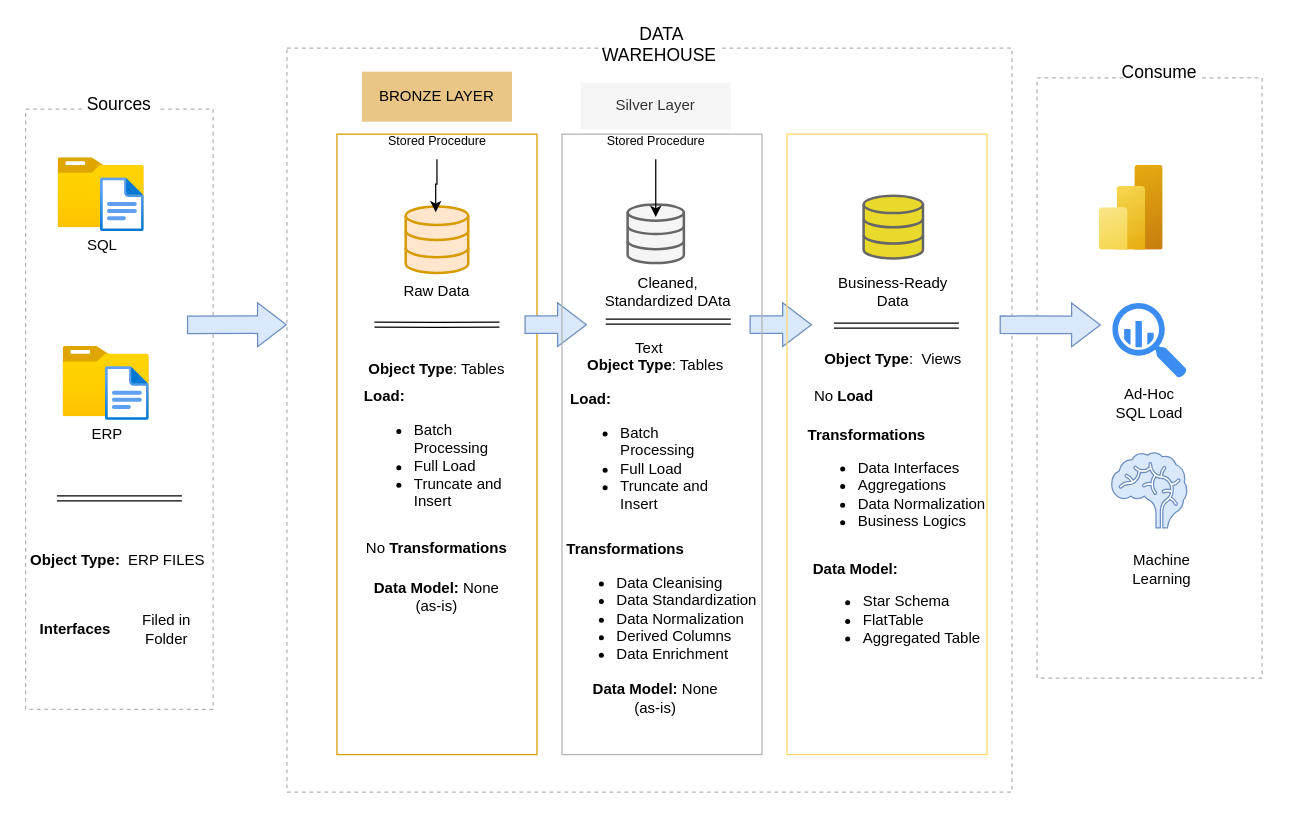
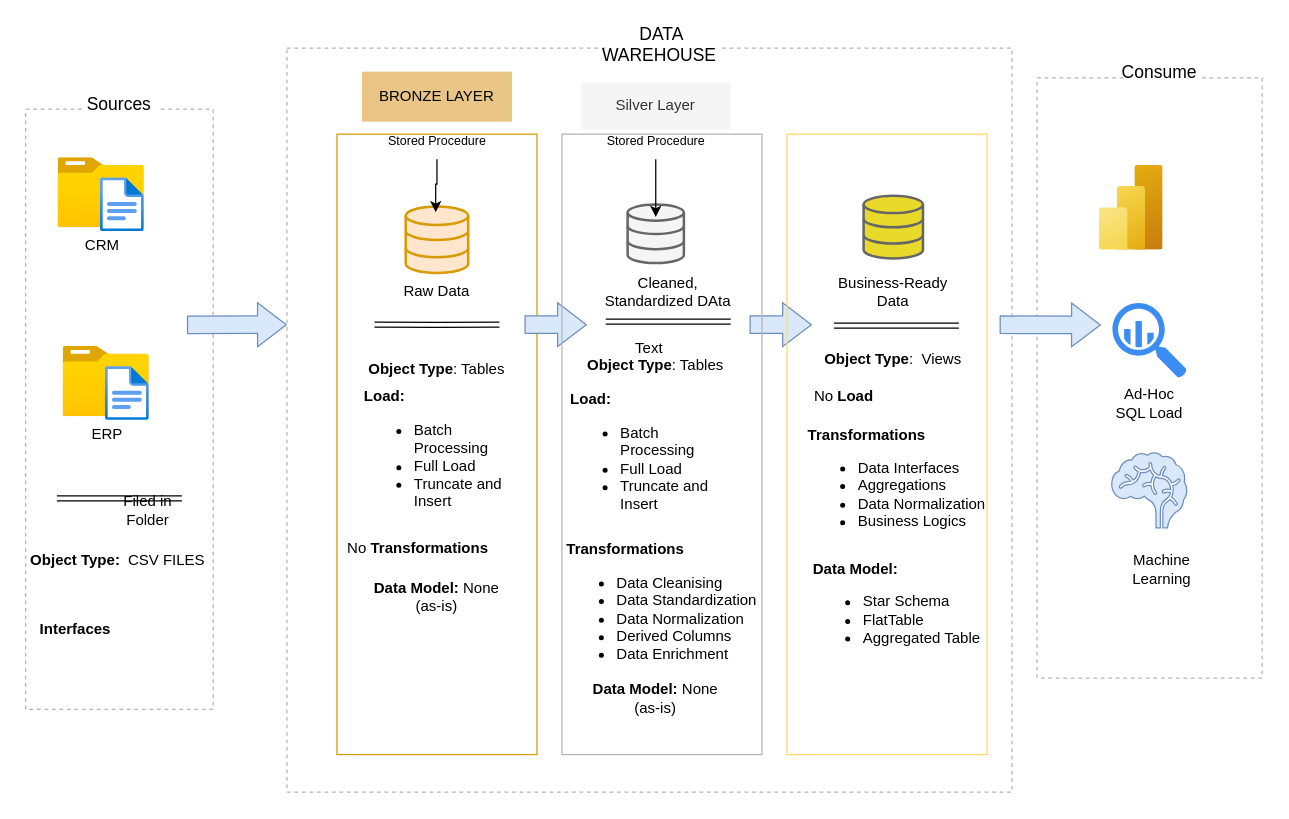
- <mxCell id="9" value="SQL" style="image;aspect=fixed;html=1;points=[];align=center;fontSize=12;image=img/lib/azure2/general/Folder_Blank.svg;" parent="1" vertex="1"><mxGeometry x="46" y="125.8" width="69" height="56.0" as="geometry" /></mxCell>
+ <mxCell id="9" value="CRM" style="image;aspect=fixed;html=1;points=[];align=center;fontSize=12;image=img/lib/azure2/general/Folder_Blank.svg;" parent="1" vertex="1"><mxGeometry x="46" y="125.8" width="69" height="56.0" as="geometry" /></mxCell>
- <mxCell id="32" value="No&lt;b&gt; Transformations&lt;/b&gt;" style="text;html=1;align=center;verticalAlign=middle;whiteSpace=wrap;rounded=0;" vertex="1" parent="1"><mxGeometry x="289" y="423" width="120" height="30" as="geometry" /></mxCell>
+ <mxCell id="32" value="No&lt;b&gt; Transformations&lt;/b&gt;" style="text;html=1;align=center;verticalAlign=middle;whiteSpace=wrap;rounded=0;" vertex="1" parent="1"><mxGeometry x="274" y="423" width="120" height="30" as="geometry" /></mxCell>
- <mxCell id="14" value="ERP FILES" style="text;html=1;align=center;verticalAlign=middle;whiteSpace=wrap;rounded=0;" parent="1" vertex="1"><mxGeometry x="96" y="433.02" width="74" height="30" as="geometry" /></mxCell>
+ <mxCell id="14" value="CSV FILES" style="text;html=1;align=center;verticalAlign=middle;whiteSpace=wrap;rounded=0;" parent="1" vertex="1"><mxGeometry x="96" y="433.02" width="74" height="30" as="geometry" /></mxCell>
- <mxCell id="15" value="Filed in Folder" style="text;html=1;align=center;verticalAlign=middle;whiteSpace=wrap;rounded=0;" parent="1" vertex="1"><mxGeometry x="96" y="488.02" width="74" height="30" as="geometry" /></mxCell>
+ <mxCell id="15" value="Filed in Folder" style="text;html=1;align=center;verticalAlign=middle;whiteSpace=wrap;rounded=0;" parent="1" vertex="1"><mxGeometry x="81" y="393.02" width="74" height="30" as="geometry" /></mxCell>
